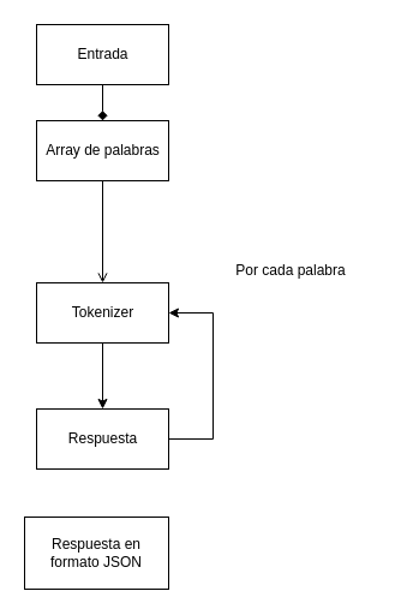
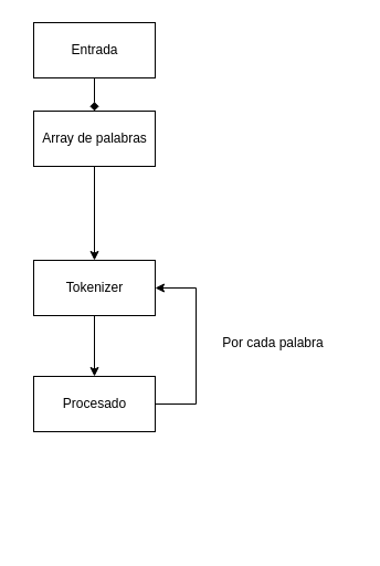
- <mxCell id="11" value="Por cada palabra" style="text;html=1;strokeColor=none;fillColor=none;align=center;verticalAlign=middle;whiteSpace=wrap;rounded=0;" parent="1" vertex="1"><mxGeometry x="167" y="215" width="150" height="20" as="geometry" /></mxCell>
+ <mxCell id="11" value="Por cada palabra" style="text;html=1;strokeColor=none;fillColor=none;align=center;verticalAlign=middle;whiteSpace=wrap;rounded=0;" parent="1" vertex="1"><mxGeometry x="172" y="300" width="150" height="20" as="geometry" /></mxCell>
- <mxCell id="4" style="edgeStyle=orthogonalEdgeStyle;rounded=0;orthogonalLoop=1;jettySize=auto;html=1;endArrow=open;" parent="1" source="5" target="7" edge="1"><mxGeometry relative="1" as="geometry" /></mxCell>
+ <mxCell id="4" style="edgeStyle=orthogonalEdgeStyle;rounded=0;orthogonalLoop=1;jettySize=auto;html=1;" parent="1" source="5" target="7" edge="1"><mxGeometry relative="1" as="geometry" /></mxCell>
- <mxCell id="9" value="Respuesta" style="html=1;" parent="1" vertex="1"><mxGeometry x="30" y="340" width="110" height="50" as="geometry" /></mxCell>
+ <mxCell id="9" value="Procesado" style="html=1;" parent="1" vertex="1"><mxGeometry x="30" y="340" width="110" height="50" as="geometry" /></mxCell>
- <mxCell id="6" value="Respuesta en formato JSON" style="rounded=0;whiteSpace=wrap;html=1;" parent="1" vertex="1"><mxGeometry x="20" y="430" width="120" height="60" as="geometry" /></mxCell>
